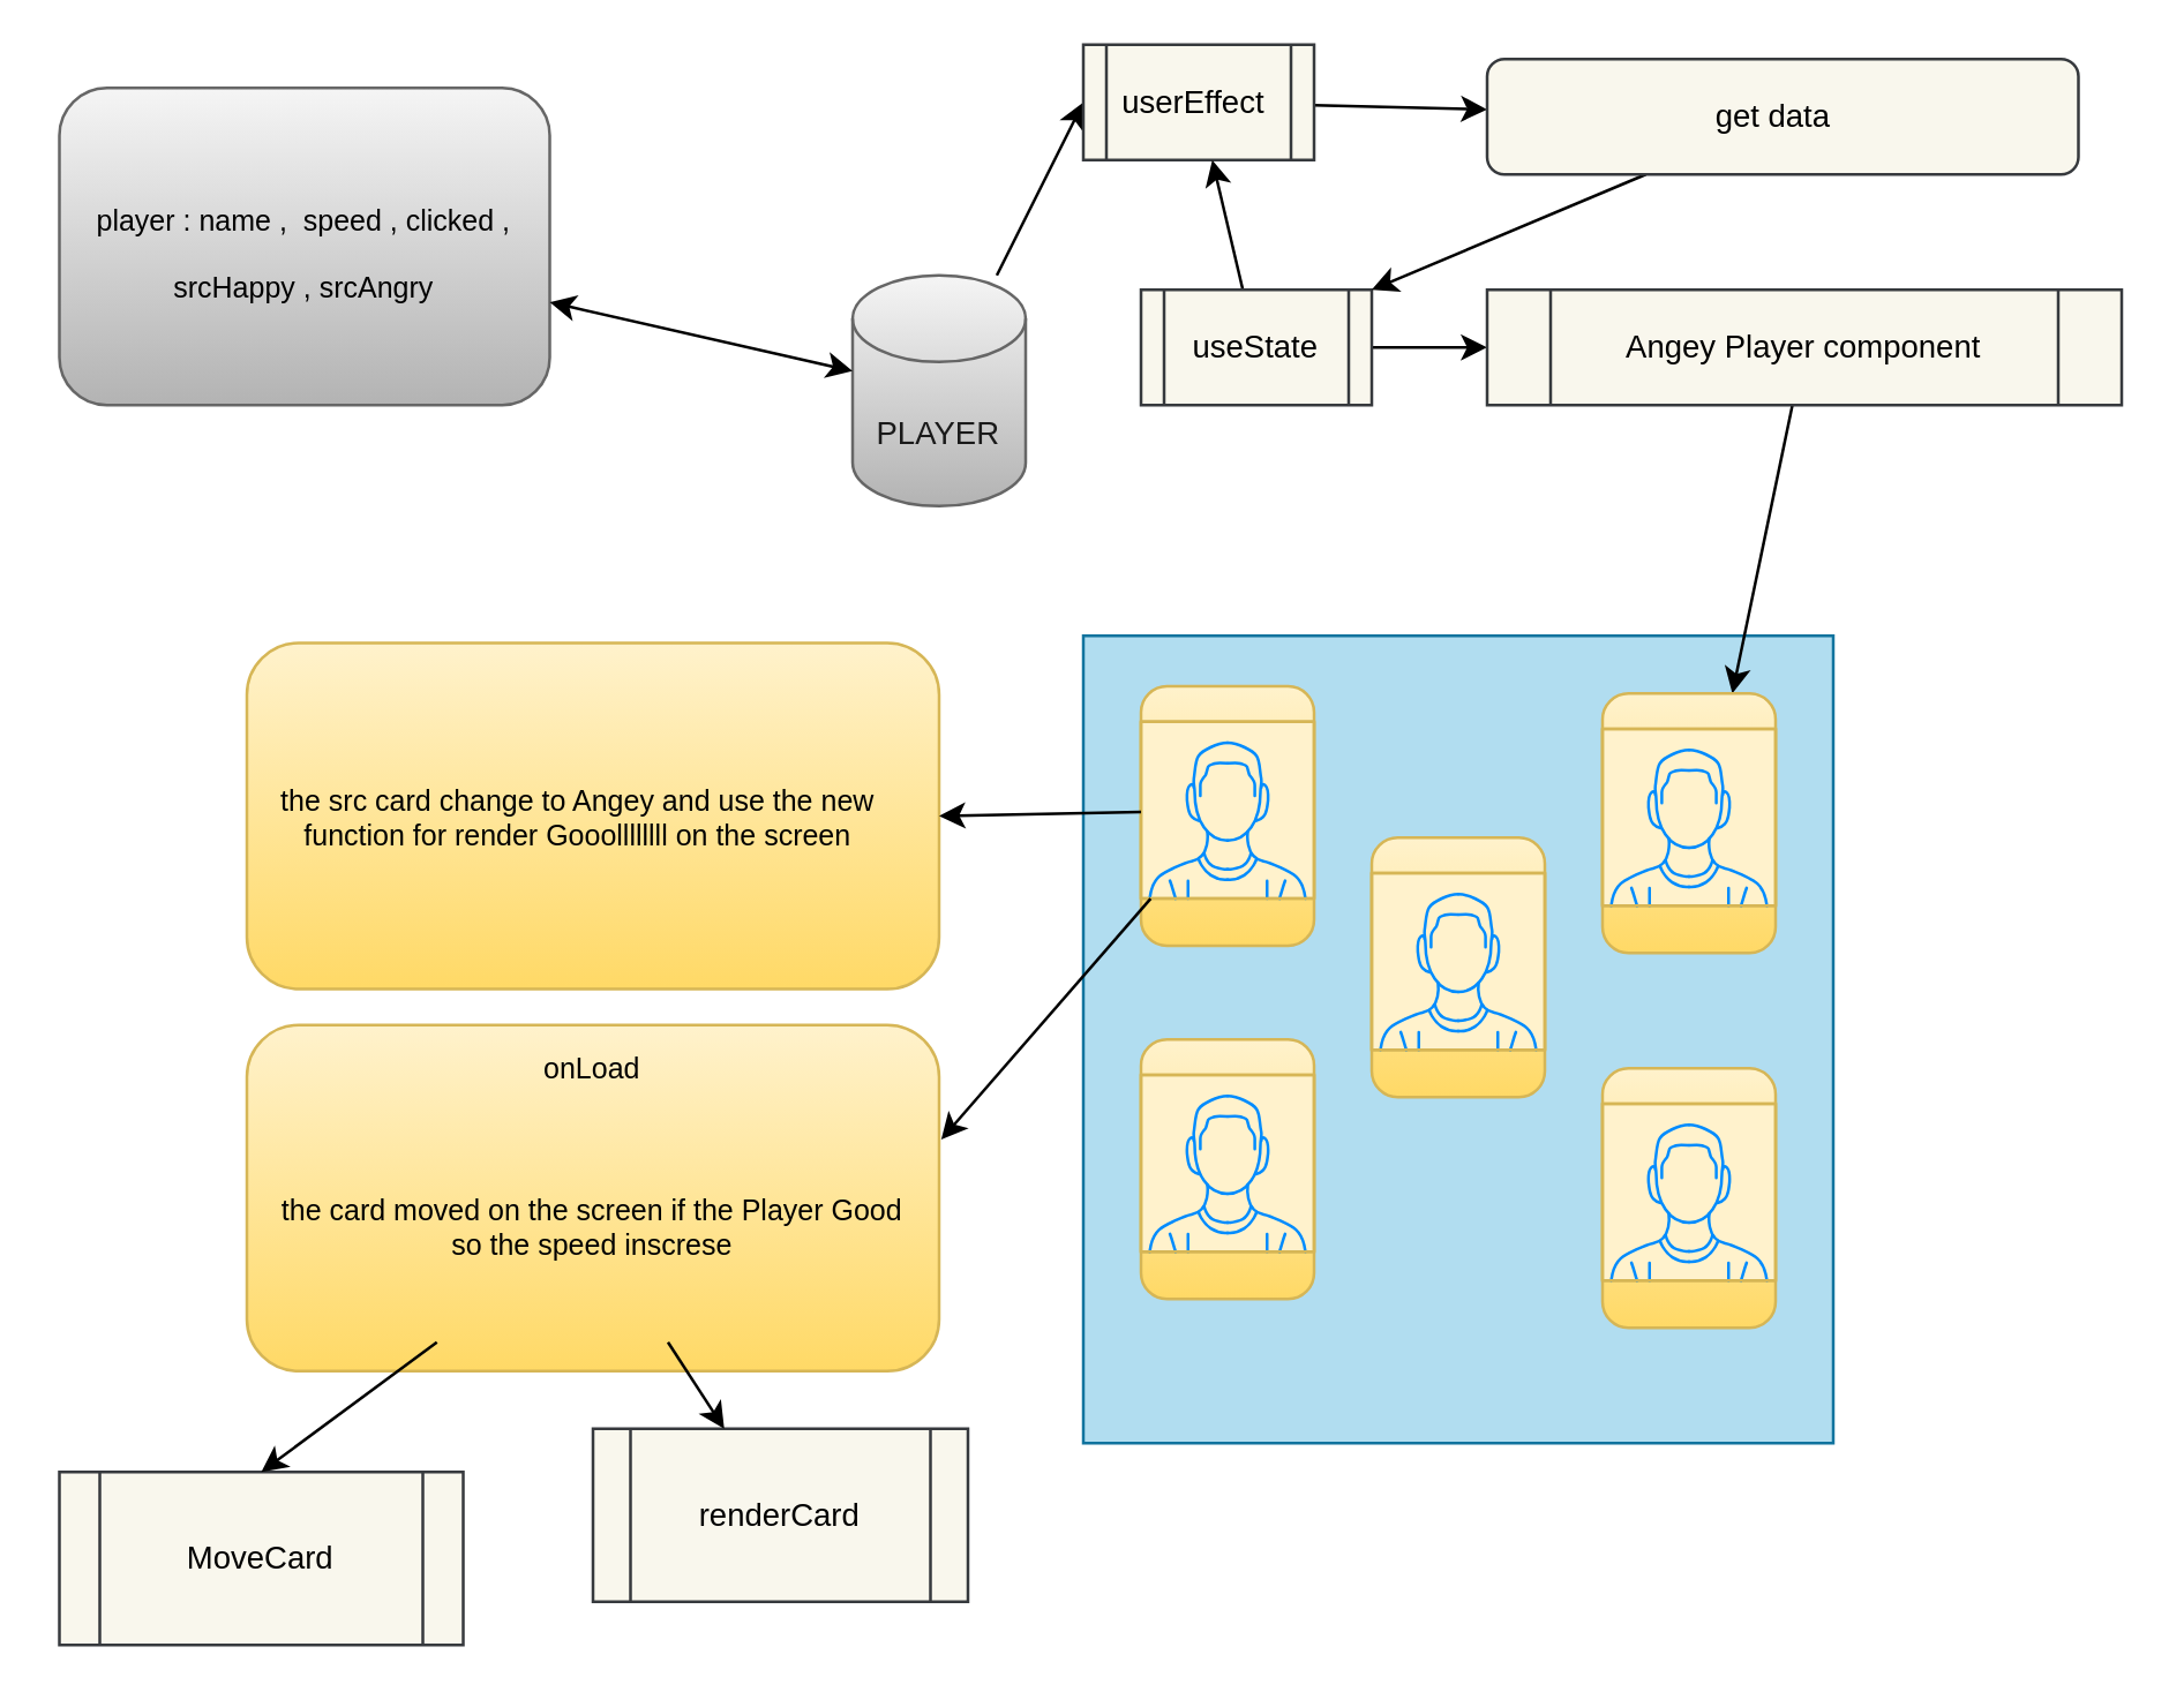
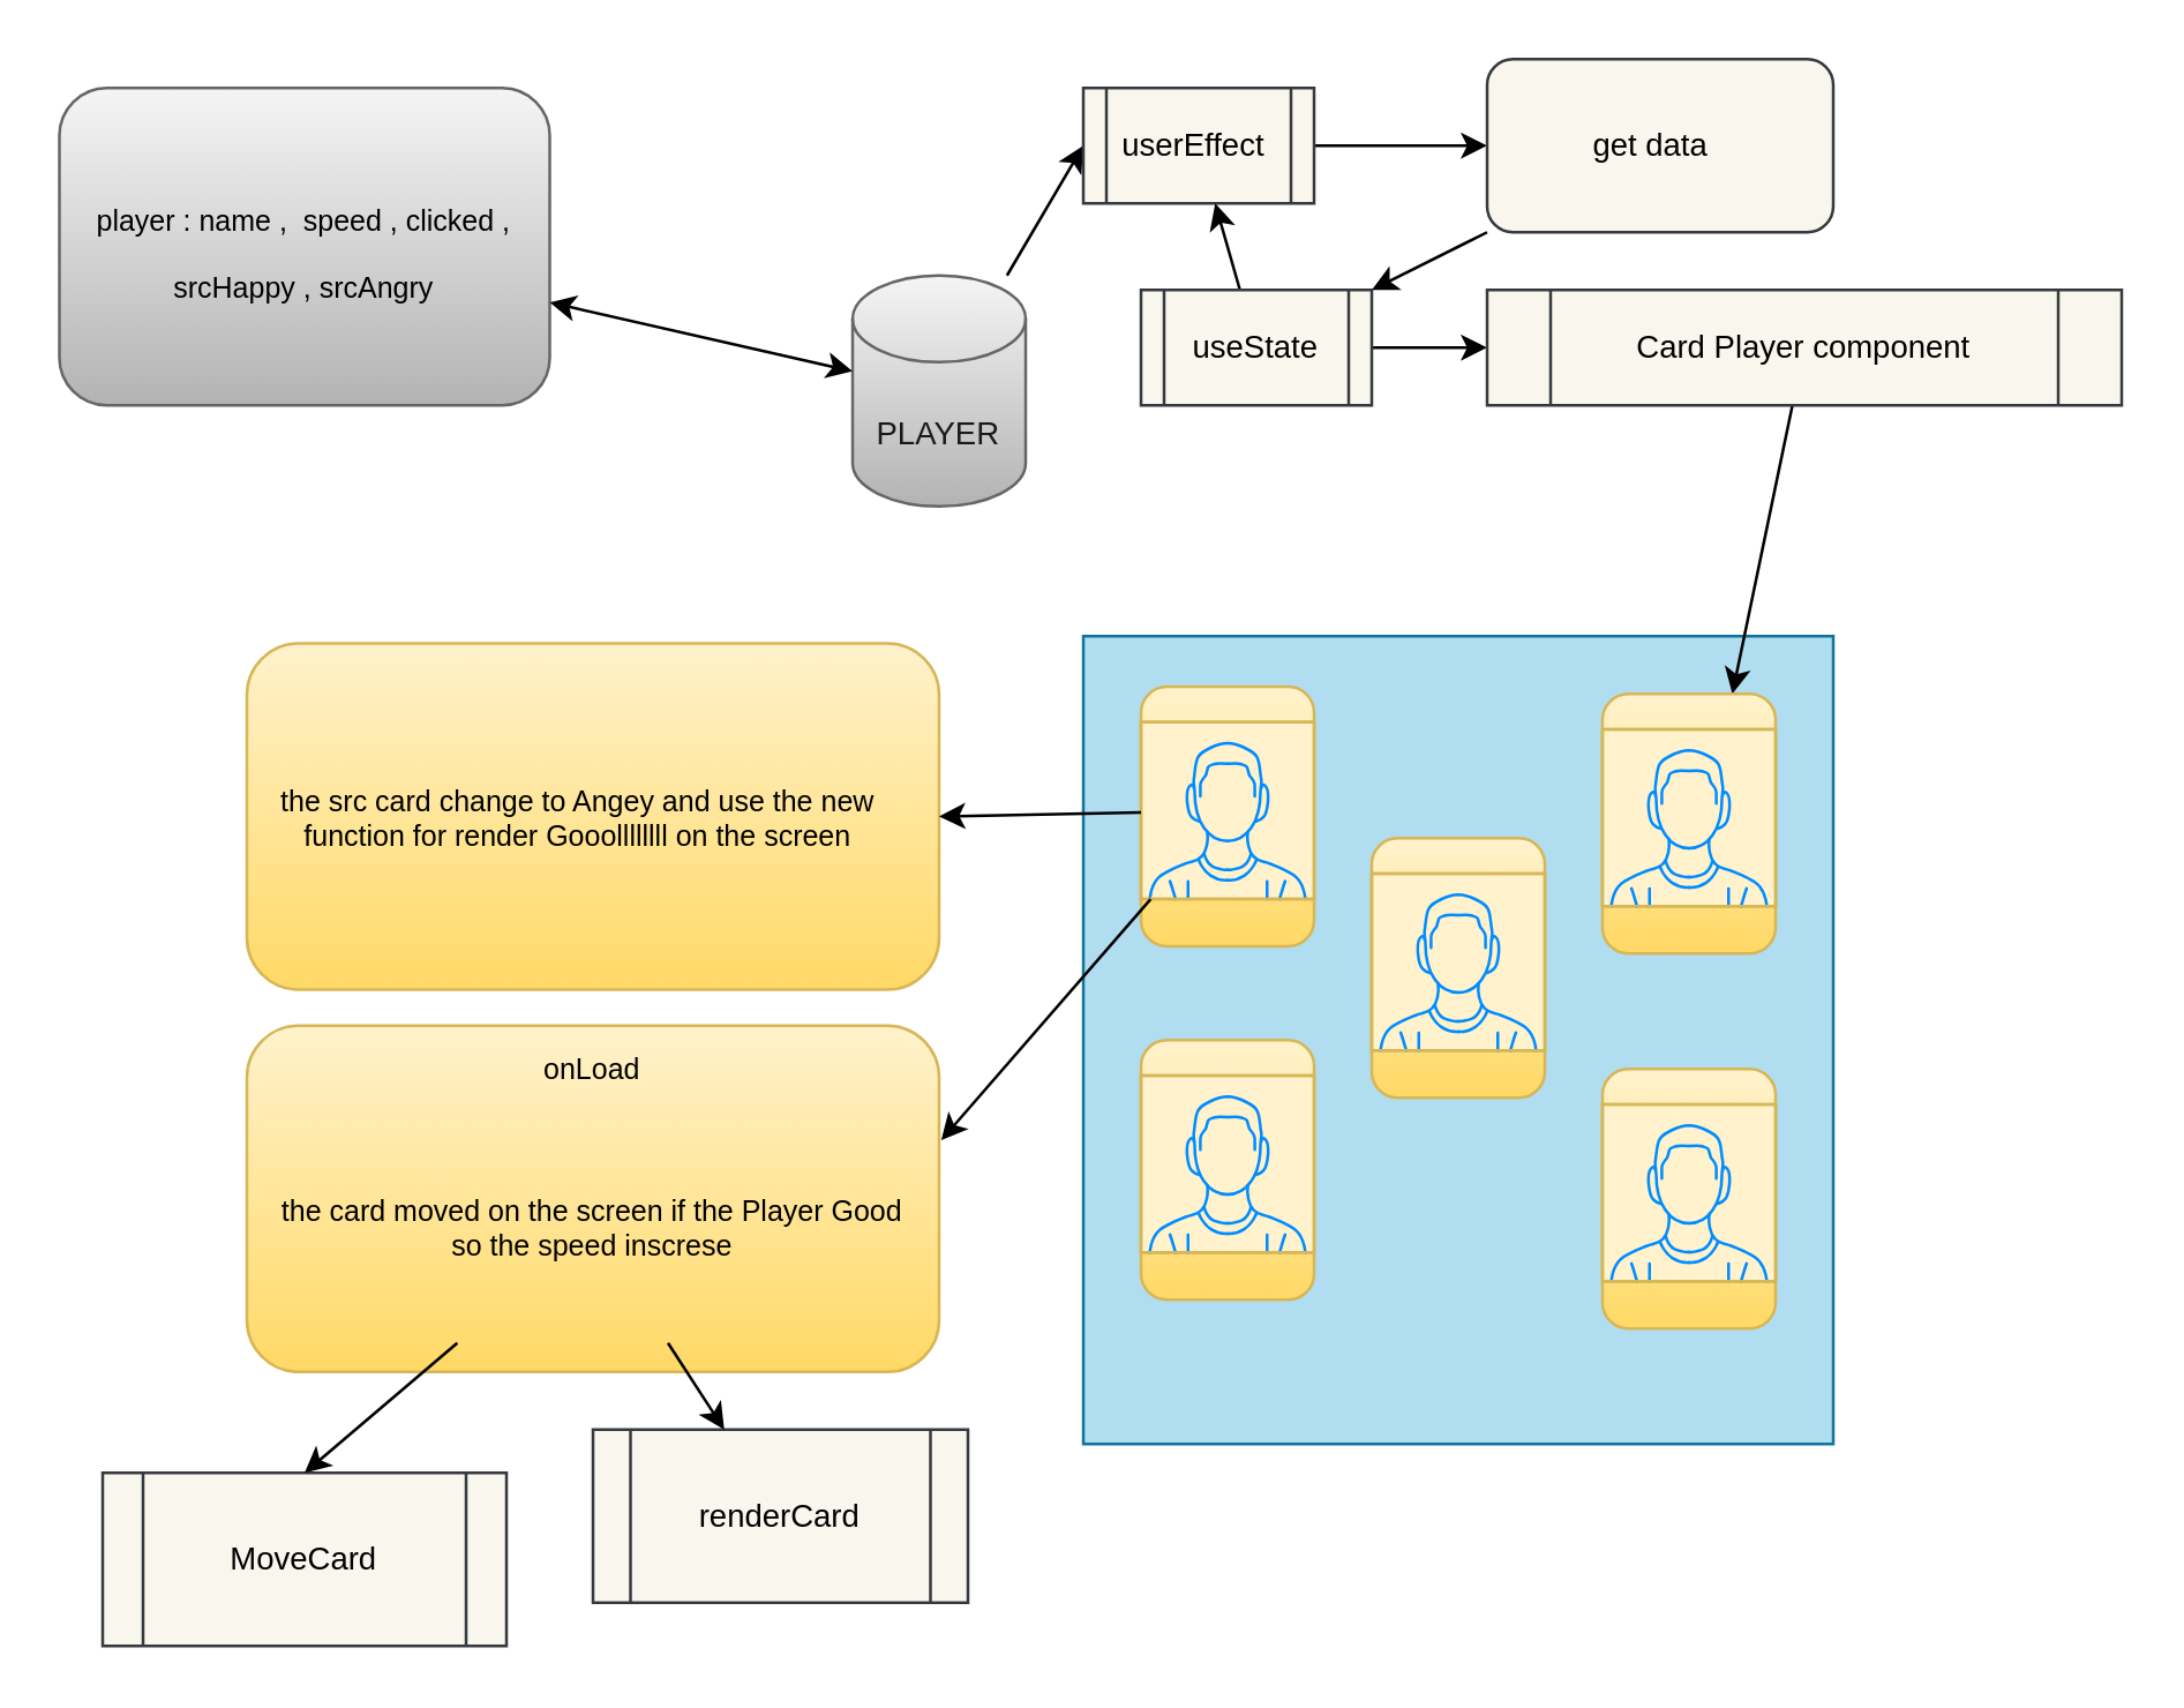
- <mxCell id="6" value="&lt;font color=&quot;#000000&quot;&gt;userEffect&amp;nbsp;&lt;/font&gt;" style="shape=process;whiteSpace=wrap;html=1;backgroundOutline=1;labelBackgroundColor=none;fontSize=11;fillColor=#f9f7ed;strokeColor=#36393d;" vertex="1" parent="1"><mxGeometry x="375" y="15" width="80" height="40" as="geometry" /></mxCell>
+ <mxCell id="6" value="&lt;font color=&quot;#000000&quot;&gt;userEffect&amp;nbsp;&lt;/font&gt;" style="shape=process;whiteSpace=wrap;html=1;backgroundOutline=1;labelBackgroundColor=none;fontSize=11;fillColor=#f9f7ed;strokeColor=#36393d;" vertex="1" parent="1"><mxGeometry x="375" y="30" width="80" height="40" as="geometry" /></mxCell>
- <mxCell id="11" value="&lt;font color=&quot;#000000&quot;&gt;get data&amp;nbsp;&amp;nbsp;&lt;/font&gt;" style="rounded=1;whiteSpace=wrap;html=1;fontSize=11;fillColor=#f9f7ed;strokeColor=#36393d;labelBackgroundColor=none;" vertex="1" parent="1"><mxGeometry x="515" y="20" width="205" height="40" as="geometry" /></mxCell>
+ <mxCell id="11" value="&lt;font color=&quot;#000000&quot;&gt;get data&amp;nbsp;&amp;nbsp;&lt;/font&gt;" style="rounded=1;whiteSpace=wrap;html=1;fontSize=11;fillColor=#f9f7ed;strokeColor=#36393d;labelBackgroundColor=none;" vertex="1" parent="1"><mxGeometry x="515" y="20" width="120" height="60" as="geometry" /></mxCell>
- <mxCell id="13" value="&lt;font color=&quot;#000000&quot;&gt;Angey Player component&lt;/font&gt;" style="shape=process;whiteSpace=wrap;html=1;backgroundOutline=1;labelBackgroundColor=none;fontSize=11;fillColor=#f9f7ed;strokeColor=#36393d;" vertex="1" parent="1"><mxGeometry x="515" y="100" width="220" height="40" as="geometry" /></mxCell>
+ <mxCell id="13" value="&lt;font color=&quot;#000000&quot;&gt;Card Player component&lt;/font&gt;" style="shape=process;whiteSpace=wrap;html=1;backgroundOutline=1;labelBackgroundColor=none;fontSize=11;fillColor=#f9f7ed;strokeColor=#36393d;" vertex="1" parent="1"><mxGeometry x="515" y="100" width="220" height="40" as="geometry" /></mxCell>
- <mxCell id="40" value="&lt;font color=&quot;#000000&quot;&gt;MoveCard&lt;/font&gt;" style="shape=process;whiteSpace=wrap;html=1;backgroundOutline=1;labelBackgroundColor=none;fontSize=11;fillColor=#f9f7ed;strokeColor=#36393d;" vertex="1" parent="1"><mxGeometry x="20" y="510" width="140" height="60" as="geometry" /></mxCell>
+ <mxCell id="40" value="&lt;font color=&quot;#000000&quot;&gt;MoveCard&lt;/font&gt;" style="shape=process;whiteSpace=wrap;html=1;backgroundOutline=1;labelBackgroundColor=none;fontSize=11;fillColor=#f9f7ed;strokeColor=#36393d;" vertex="1" parent="1"><mxGeometry x="35" y="510" width="140" height="60" as="geometry" /></mxCell>
